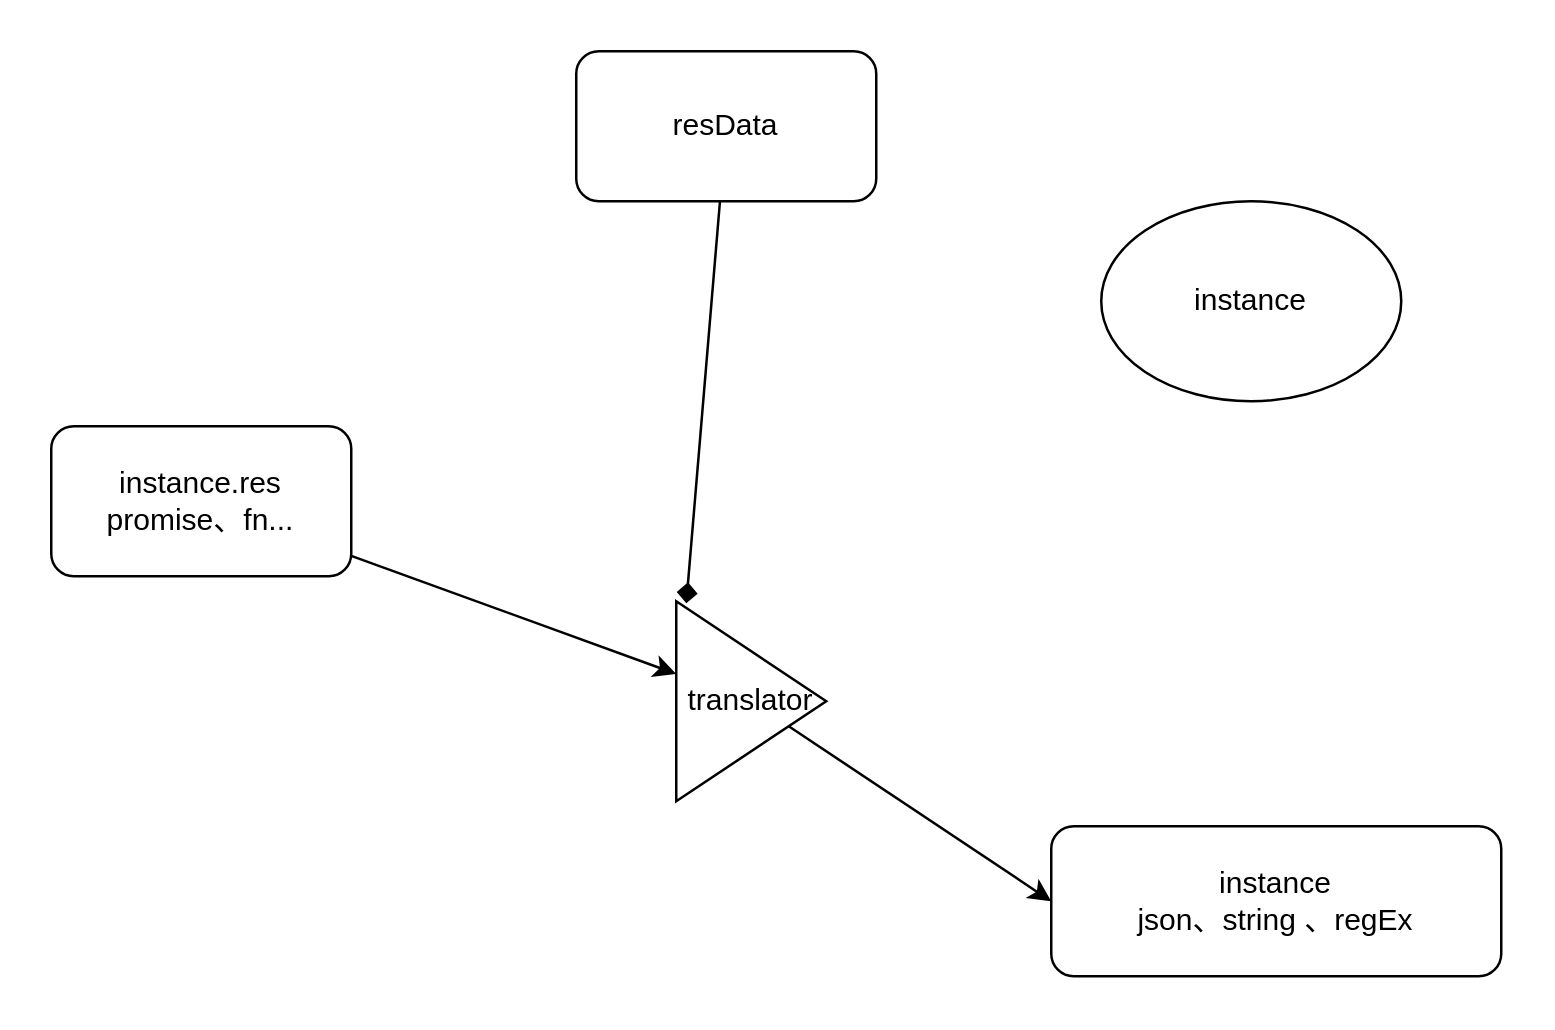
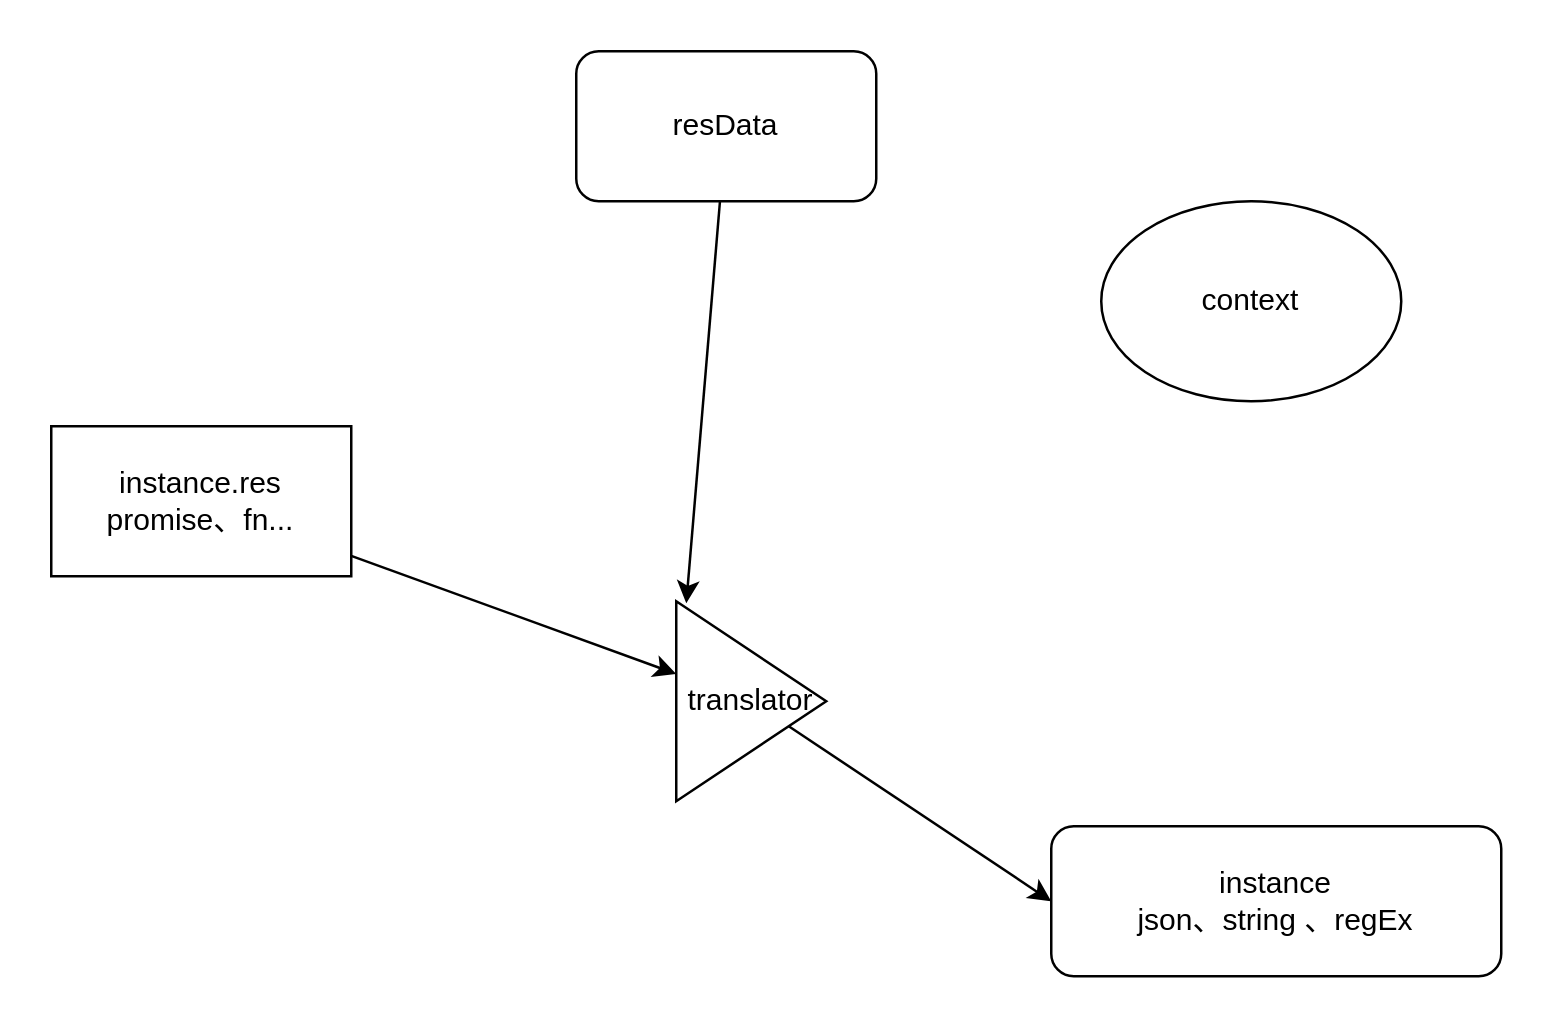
- <mxCell id="6" value="instance" style="ellipse;whiteSpace=wrap;html=1;" vertex="1" parent="1"><mxGeometry x="440" y="80" width="120" height="80" as="geometry" /></mxCell>
+ <mxCell id="6" value="context" style="ellipse;whiteSpace=wrap;html=1;" vertex="1" parent="1"><mxGeometry x="440" y="80" width="120" height="80" as="geometry" /></mxCell>
- <mxCell id="5" value="instance.res&lt;br&gt;promise、fn..." style="rounded=1;whiteSpace=wrap;html=1;" vertex="1" parent="1"><mxGeometry x="20" y="170" width="120" height="60" as="geometry" /></mxCell>
+ <mxCell id="5" value="instance.res&lt;br&gt;promise、fn..." style="whiteSpace=wrap;html=1;rounded=0;" vertex="1" parent="1"><mxGeometry x="20" y="170" width="120" height="60" as="geometry" /></mxCell>
- <mxCell id="2" style="edgeStyle=none;rounded=0;orthogonalLoop=1;jettySize=auto;html=1;entryX=0.067;entryY=0.01;entryDx=0;entryDy=0;entryPerimeter=0;endArrow=diamond;" edge="1" parent="1" source="3" target="8"><mxGeometry relative="1" as="geometry" /></mxCell>
+ <mxCell id="2" style="edgeStyle=none;rounded=0;orthogonalLoop=1;jettySize=auto;html=1;entryX=0.067;entryY=0.01;entryDx=0;entryDy=0;entryPerimeter=0;" edge="1" parent="1" source="3" target="8"><mxGeometry relative="1" as="geometry" /></mxCell>
